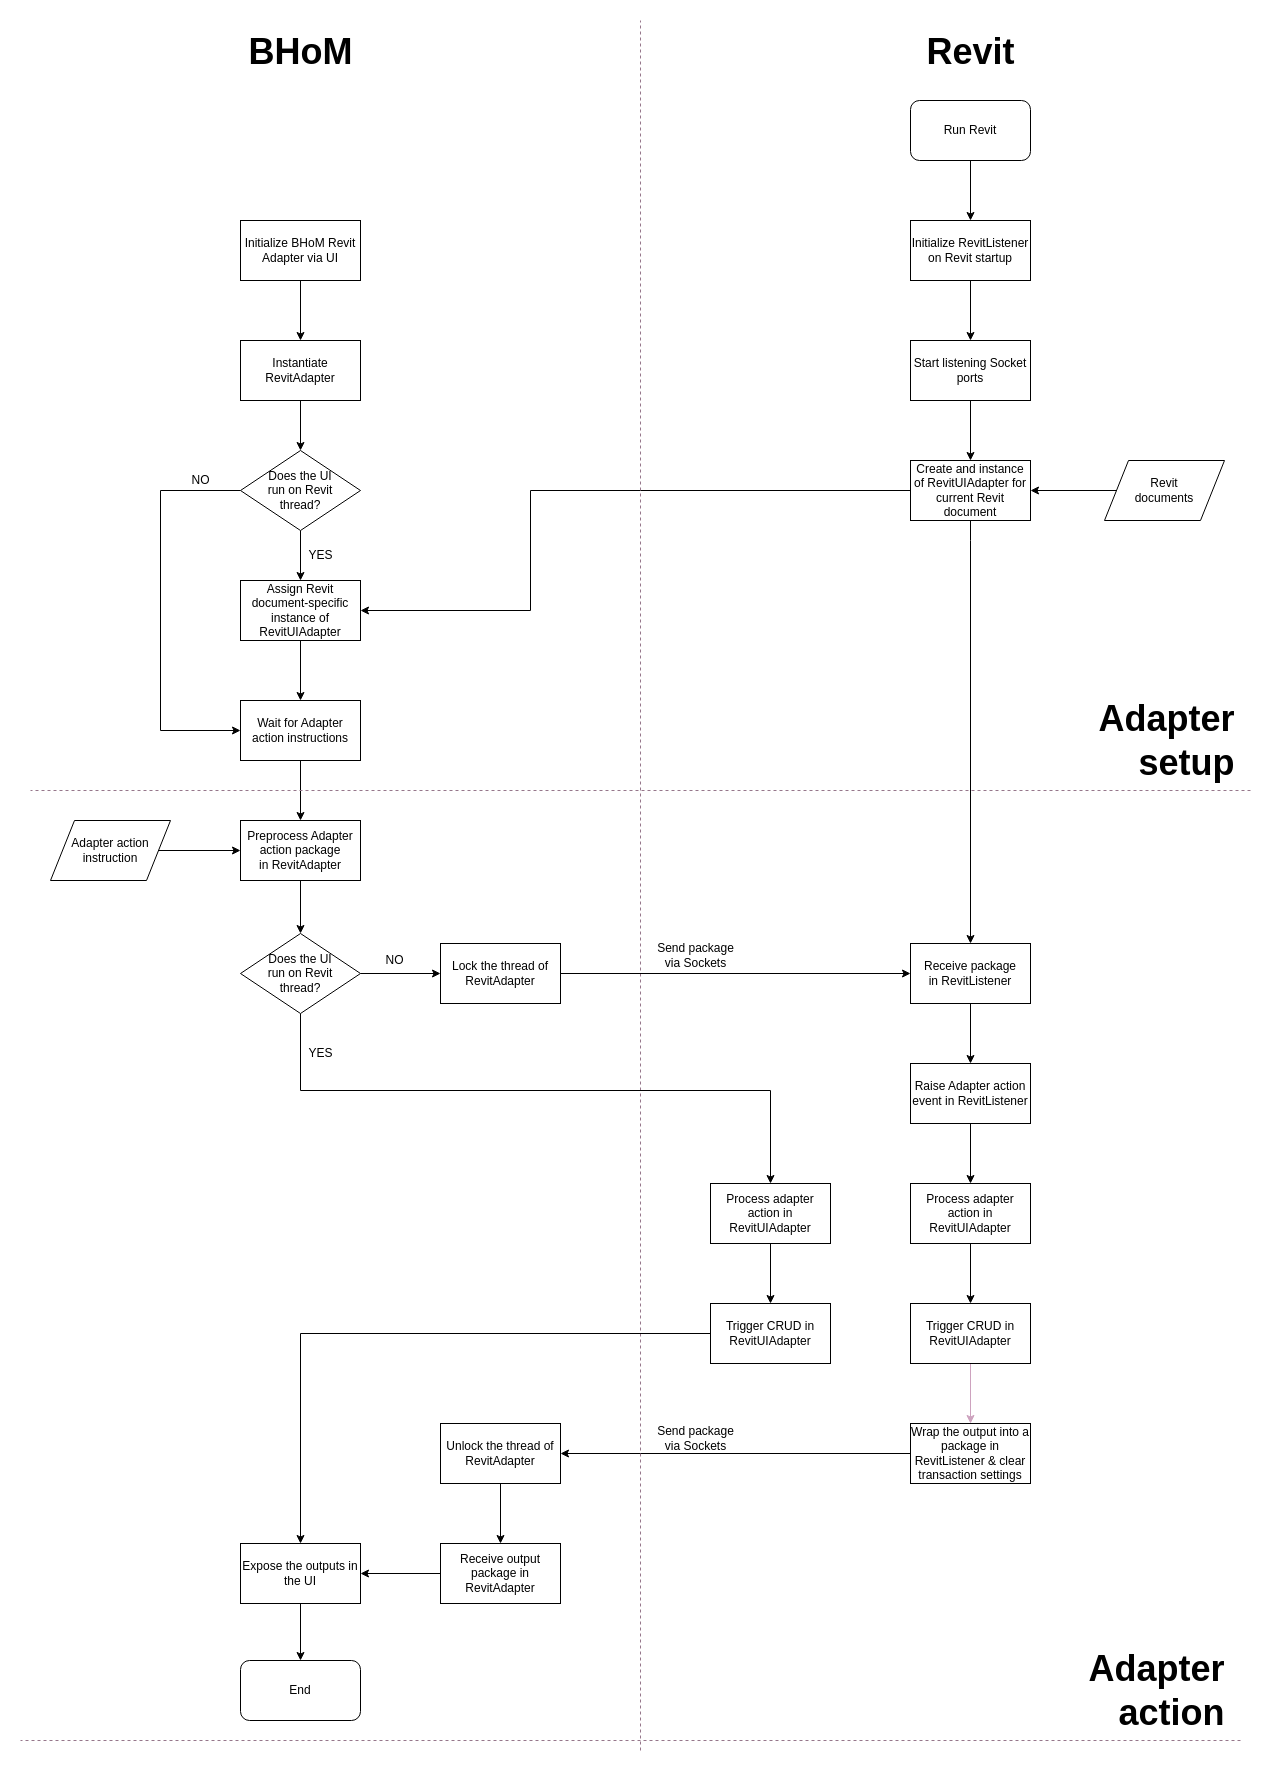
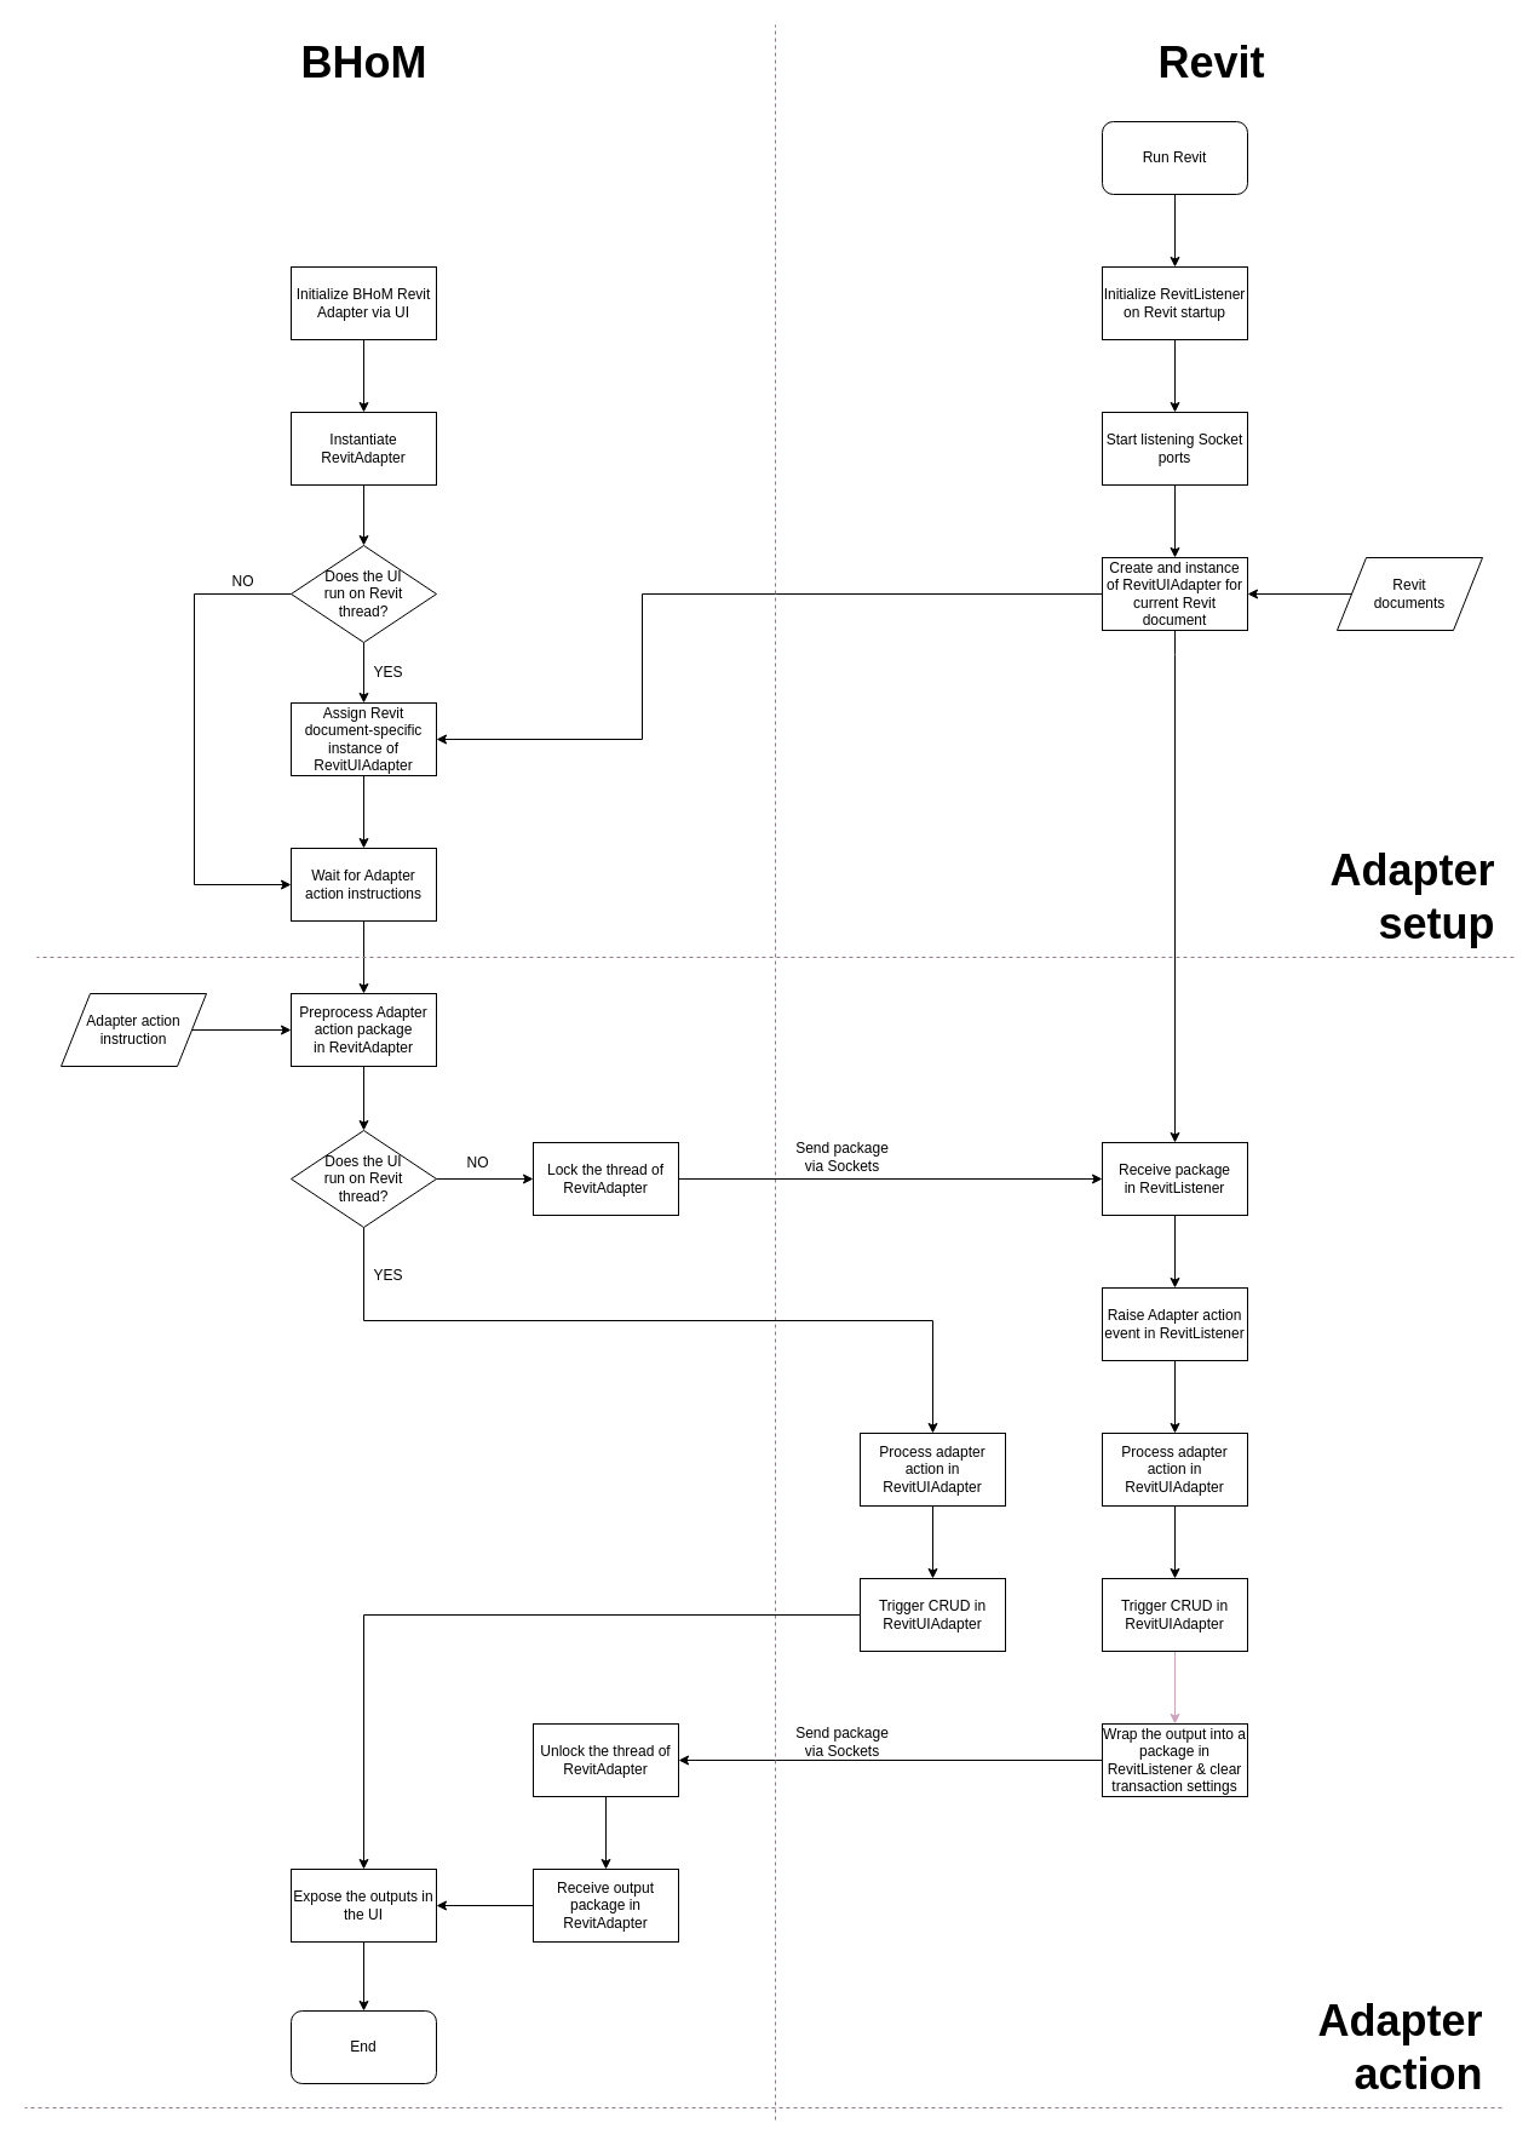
- <mxCell id="50" value="&lt;font style=&quot;font-size: 36px&quot;&gt;&lt;b&gt;Revit&lt;/b&gt;&lt;/font&gt;" style="text;html=1;align=center;verticalAlign=middle;resizable=0;points=[];autosize=1;" vertex="1" parent="1"><mxGeometry x="920" y="36" width="100" height="30" as="geometry" /></mxCell>
+ <mxCell id="50" value="&lt;font style=&quot;font-size: 36px&quot;&gt;&lt;b&gt;Revit&lt;/b&gt;&lt;/font&gt;" style="text;html=1;align=center;verticalAlign=middle;resizable=0;points=[];autosize=1;" vertex="1" parent="1"><mxGeometry x="950" y="36" width="100" height="30" as="geometry" /></mxCell>
